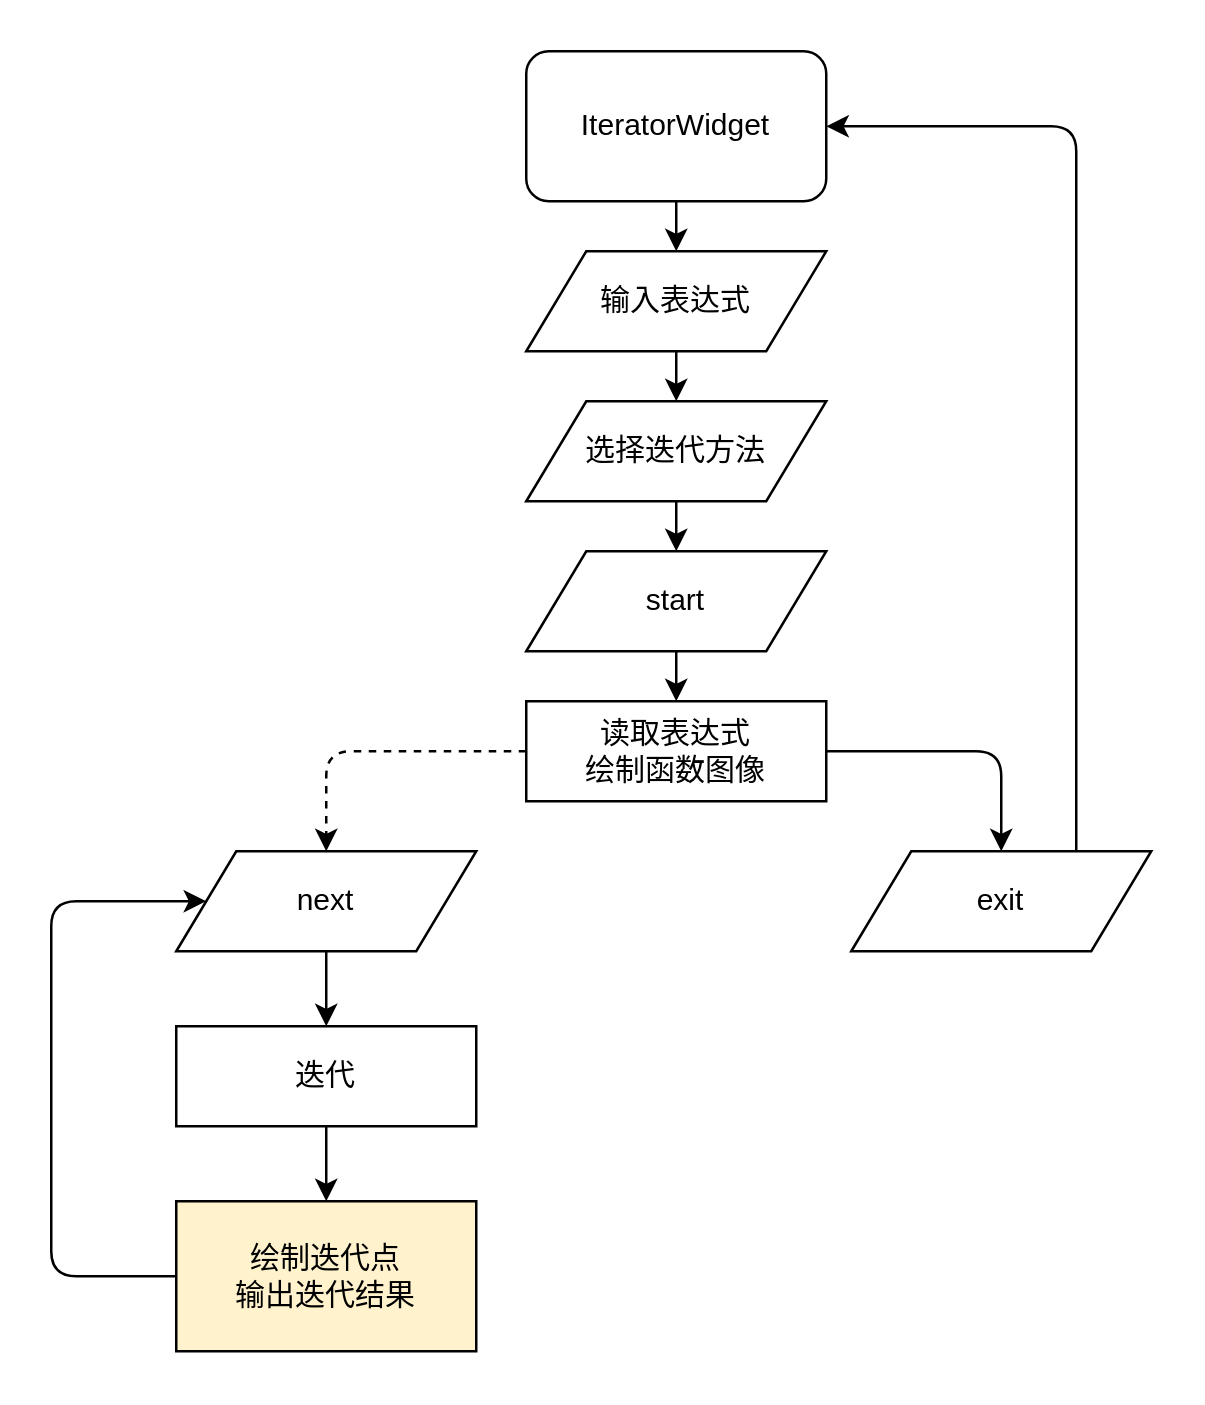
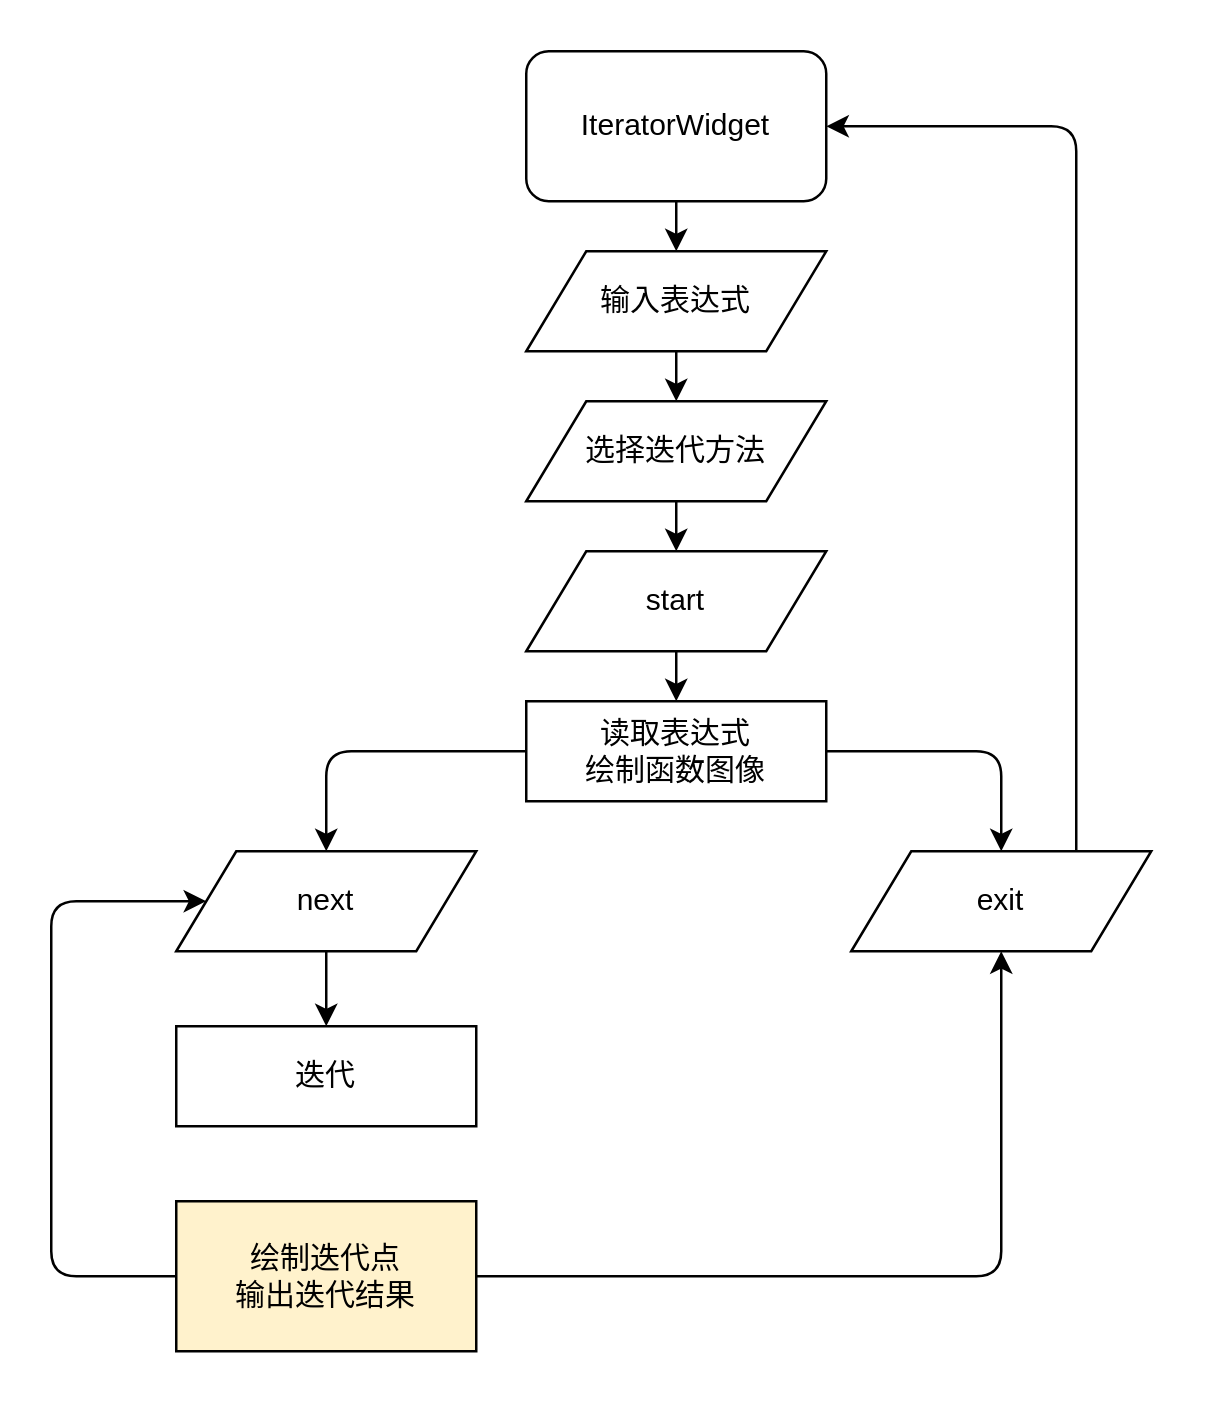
- <mxCell id="11" value="" style="endArrow=classic;html=1;exitX=0;exitY=0.5;exitDx=0;exitDy=0;entryX=0.5;entryY=0;entryDx=0;entryDy=0;dashed=1;" edge="1" parent="1" source="9" target="13"><mxGeometry width="50" height="50" relative="1" as="geometry"><mxPoint x="210" y="390" as="sourcePoint" /><mxPoint x="130" y="300" as="targetPoint" /><Array as="points"><mxPoint x="130" y="300" /></Array></mxGeometry></mxCell>
+ <mxCell id="11" value="" style="endArrow=classic;html=1;exitX=0;exitY=0.5;exitDx=0;exitDy=0;entryX=0.5;entryY=0;entryDx=0;entryDy=0;" edge="1" parent="1" source="9" target="13"><mxGeometry width="50" height="50" relative="1" as="geometry"><mxPoint x="210" y="390" as="sourcePoint" /><mxPoint x="130" y="300" as="targetPoint" /><Array as="points"><mxPoint x="130" y="300" /></Array></mxGeometry></mxCell>
- <mxCell id="19" value="" style="endArrow=classic;html=1;exitX=0.5;exitY=1;exitDx=0;exitDy=0;entryX=0.5;entryY=0;entryDx=0;entryDy=0;" edge="1" parent="1" source="16" target="17"><mxGeometry width="50" height="50" relative="1" as="geometry"><mxPoint x="10" y="530" as="sourcePoint" /><mxPoint x="60" y="480" as="targetPoint" /></mxGeometry></mxCell>
+ <mxCell id="21" value="" style="endArrow=classic;html=1;exitX=1;exitY=0.5;exitDx=0;exitDy=0;entryX=0.5;entryY=1;entryDx=0;entryDy=0;" edge="1" parent="1" source="17" target="14"><mxGeometry width="50" height="50" relative="1" as="geometry"><mxPoint x="370" y="520" as="sourcePoint" /><mxPoint x="400" y="510" as="targetPoint" /><Array as="points"><mxPoint x="400" y="510" /></Array></mxGeometry></mxCell>
